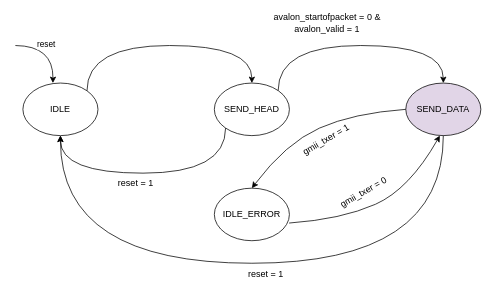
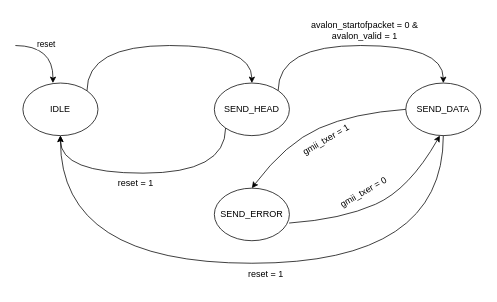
- <mxCell id="16" value="avalon_startofpacket = 0 &amp;amp;&lt;div&gt;avalon_valid = 1&lt;/div&gt;" style="text;html=1;align=center;verticalAlign=middle;resizable=0;points=[];autosize=1;strokeColor=none;fillColor=none;" vertex="1" parent="1"><mxGeometry x="350" y="10" width="170" height="40" as="geometry" /></mxCell>
+ <mxCell id="16" value="avalon_startofpacket = 0 &amp;amp;&lt;div&gt;avalon_valid = 1&lt;/div&gt;" style="text;html=1;align=center;verticalAlign=middle;resizable=0;points=[];autosize=1;strokeColor=none;fillColor=none;" vertex="1" parent="1"><mxGeometry x="400" y="20" width="170" height="40" as="geometry" /></mxCell>
- <mxCell id="7" value="SEND_DATA" style="ellipse;whiteSpace=wrap;html=1;fillColor=#e1d5e7;" parent="1" vertex="1"><mxGeometry x="540" y="110" width="100" height="70" as="geometry" /></mxCell>
+ <mxCell id="7" value="SEND_DATA" style="ellipse;whiteSpace=wrap;html=1;" parent="1" vertex="1"><mxGeometry x="540" y="110" width="100" height="70" as="geometry" /></mxCell>
- <mxCell id="13" value="IDLE_ERROR" style="ellipse;whiteSpace=wrap;html=1;" parent="1" vertex="1"><mxGeometry x="285" y="250" width="100" height="70" as="geometry" /></mxCell>
+ <mxCell id="13" value="SEND_ERROR" style="ellipse;whiteSpace=wrap;html=1;" parent="1" vertex="1"><mxGeometry x="285" y="250" width="100" height="70" as="geometry" /></mxCell>
